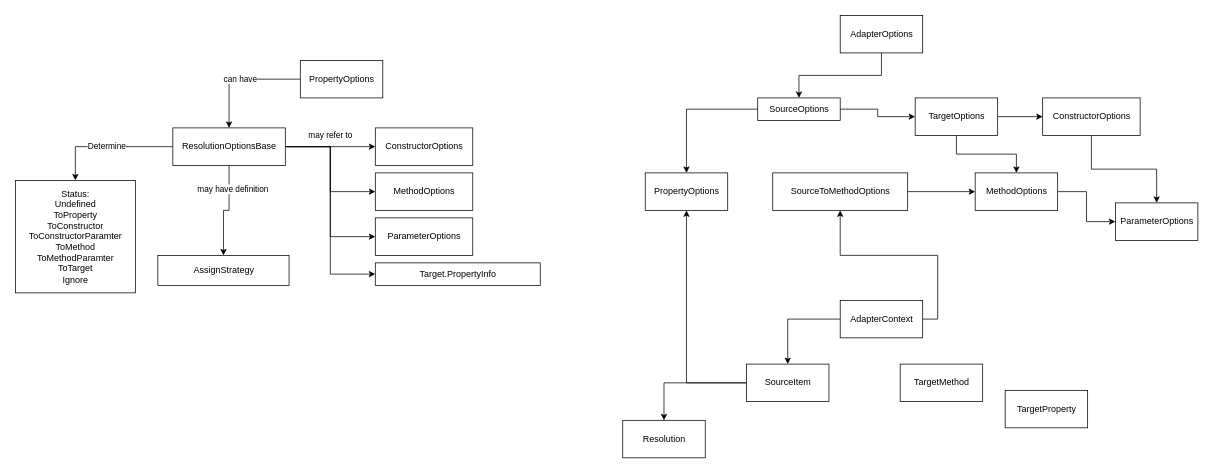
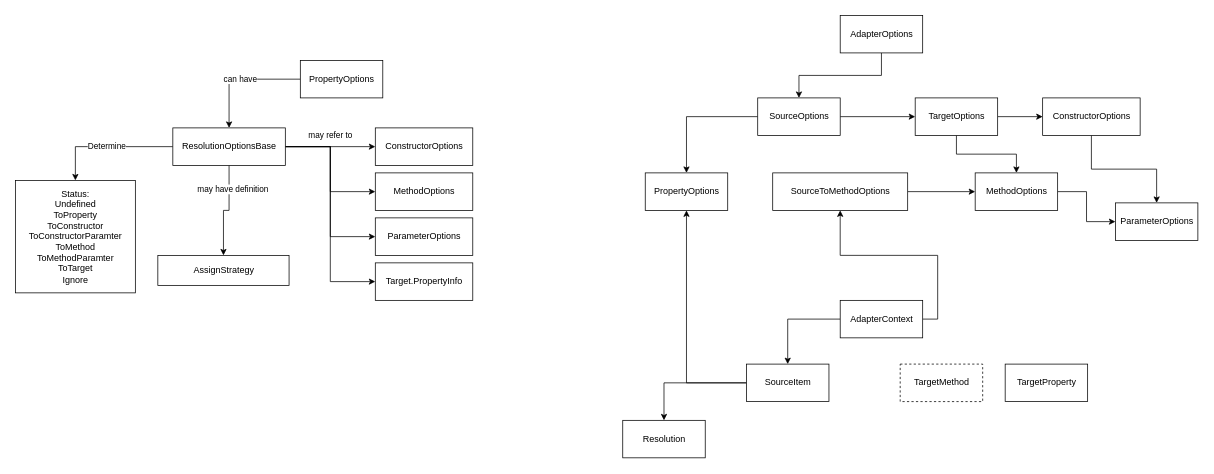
- <mxCell id="10" value="SourceOptions" style="html=1;" parent="1" vertex="1"><mxGeometry x="1010" y="130" width="110" height="30" as="geometry" /></mxCell>
+ <mxCell id="10" value="SourceOptions" style="html=1;" parent="1" vertex="1"><mxGeometry x="1010" y="130" width="110" height="50" as="geometry" /></mxCell>
- <mxCell id="41" value="Target.PropertyInfo" style="html=1;" vertex="1" parent="1"><mxGeometry x="500" y="350" width="220" height="30" as="geometry" /></mxCell>
+ <mxCell id="41" value="Target.PropertyInfo" style="html=1;" vertex="1" parent="1"><mxGeometry x="500" y="350" width="130" height="50" as="geometry" /></mxCell>
- <mxCell id="24" value="TargetMethod" style="html=1;" parent="1" vertex="1"><mxGeometry x="1200" y="485" width="110" height="50" as="geometry" /></mxCell>
+ <mxCell id="24" value="TargetMethod" style="html=1;dashed=1;" parent="1" vertex="1"><mxGeometry x="1200" y="485" width="110" height="50" as="geometry" /></mxCell>
- <mxCell id="26" value="TargetProperty" style="html=1;" parent="1" vertex="1"><mxGeometry x="1340" y="520" width="110" height="50" as="geometry" /></mxCell>
+ <mxCell id="26" value="TargetProperty" style="html=1;" parent="1" vertex="1"><mxGeometry x="1340" y="485" width="110" height="50" as="geometry" /></mxCell>
